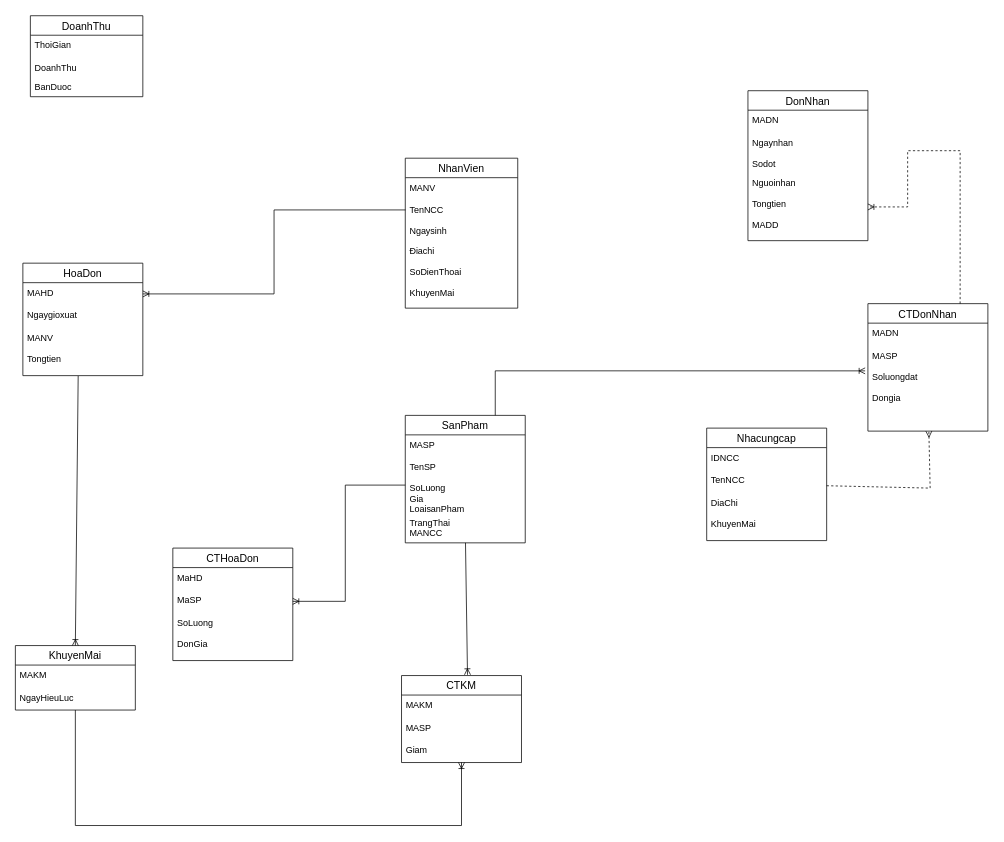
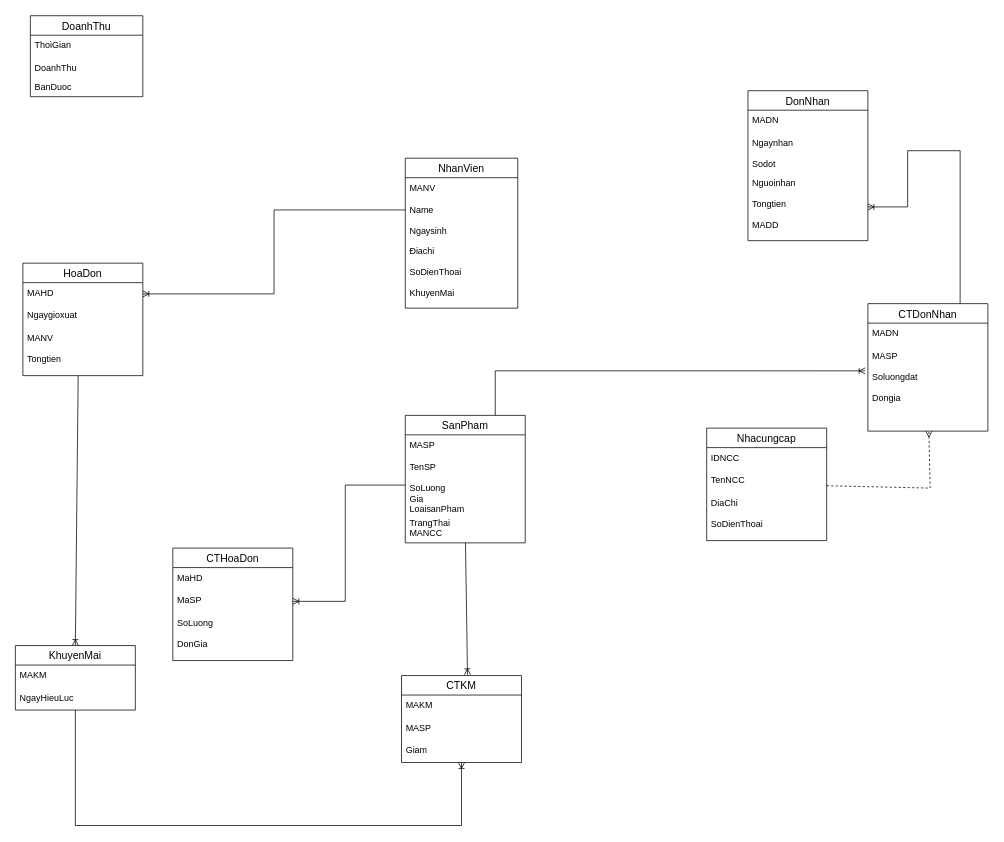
- <mxCell id="32" value="" style="edgeStyle=orthogonalEdgeStyle;fontSize=12;html=1;endArrow=ERoneToMany;rounded=0;entryX=1;entryY=0.5;entryDx=0;entryDy=0;dashed=1;" parent="1" source="24" target="23" edge="1"><mxGeometry width="100" height="100" relative="1" as="geometry"><mxPoint x="1170" y="293" as="sourcePoint" /><mxPoint x="1230" y="90" as="targetPoint" /><Array as="points"><mxPoint x="1280" y="200" /><mxPoint x="1210" y="200" /><mxPoint x="1210" y="275" /></Array></mxGeometry></mxCell>
+ <mxCell id="32" value="" style="edgeStyle=orthogonalEdgeStyle;fontSize=12;html=1;endArrow=ERoneToMany;rounded=0;entryX=1;entryY=0.5;entryDx=0;entryDy=0;" parent="1" source="24" target="23" edge="1"><mxGeometry width="100" height="100" relative="1" as="geometry"><mxPoint x="1170" y="293" as="sourcePoint" /><mxPoint x="1230" y="90" as="targetPoint" /><Array as="points"><mxPoint x="1280" y="200" /><mxPoint x="1210" y="200" /><mxPoint x="1210" y="275" /></Array></mxGeometry></mxCell>
- <mxCell id="4" value="TenNCC&#10;&#10;Ngaysinh" style="text;strokeColor=none;fillColor=none;spacingLeft=4;spacingRight=4;overflow=hidden;rotatable=0;points=[[0,0.5],[1,0.5]];portConstraint=eastwest;fontSize=12;" parent="2" vertex="1"><mxGeometry y="56" width="150" height="54" as="geometry" /></mxCell>
+ <mxCell id="4" value="Name&#10;&#10;Ngaysinh" style="text;strokeColor=none;fillColor=none;spacingLeft=4;spacingRight=4;overflow=hidden;rotatable=0;points=[[0,0.5],[1,0.5]];portConstraint=eastwest;fontSize=12;" parent="2" vertex="1"><mxGeometry y="56" width="150" height="54" as="geometry" /></mxCell>
- <mxCell id="18" value="DiaChi&#10;&#10;KhuyenMai" style="text;strokeColor=none;fillColor=none;spacingLeft=4;spacingRight=4;overflow=hidden;rotatable=0;points=[[0,0.5],[1,0.5]];portConstraint=eastwest;fontSize=12;" parent="15" vertex="1"><mxGeometry y="86" width="160" height="64" as="geometry" /></mxCell>
+ <mxCell id="18" value="DiaChi&#10;&#10;SoDienThoai" style="text;strokeColor=none;fillColor=none;spacingLeft=4;spacingRight=4;overflow=hidden;rotatable=0;points=[[0,0.5],[1,0.5]];portConstraint=eastwest;fontSize=12;" parent="15" vertex="1"><mxGeometry y="86" width="160" height="64" as="geometry" /></mxCell>
